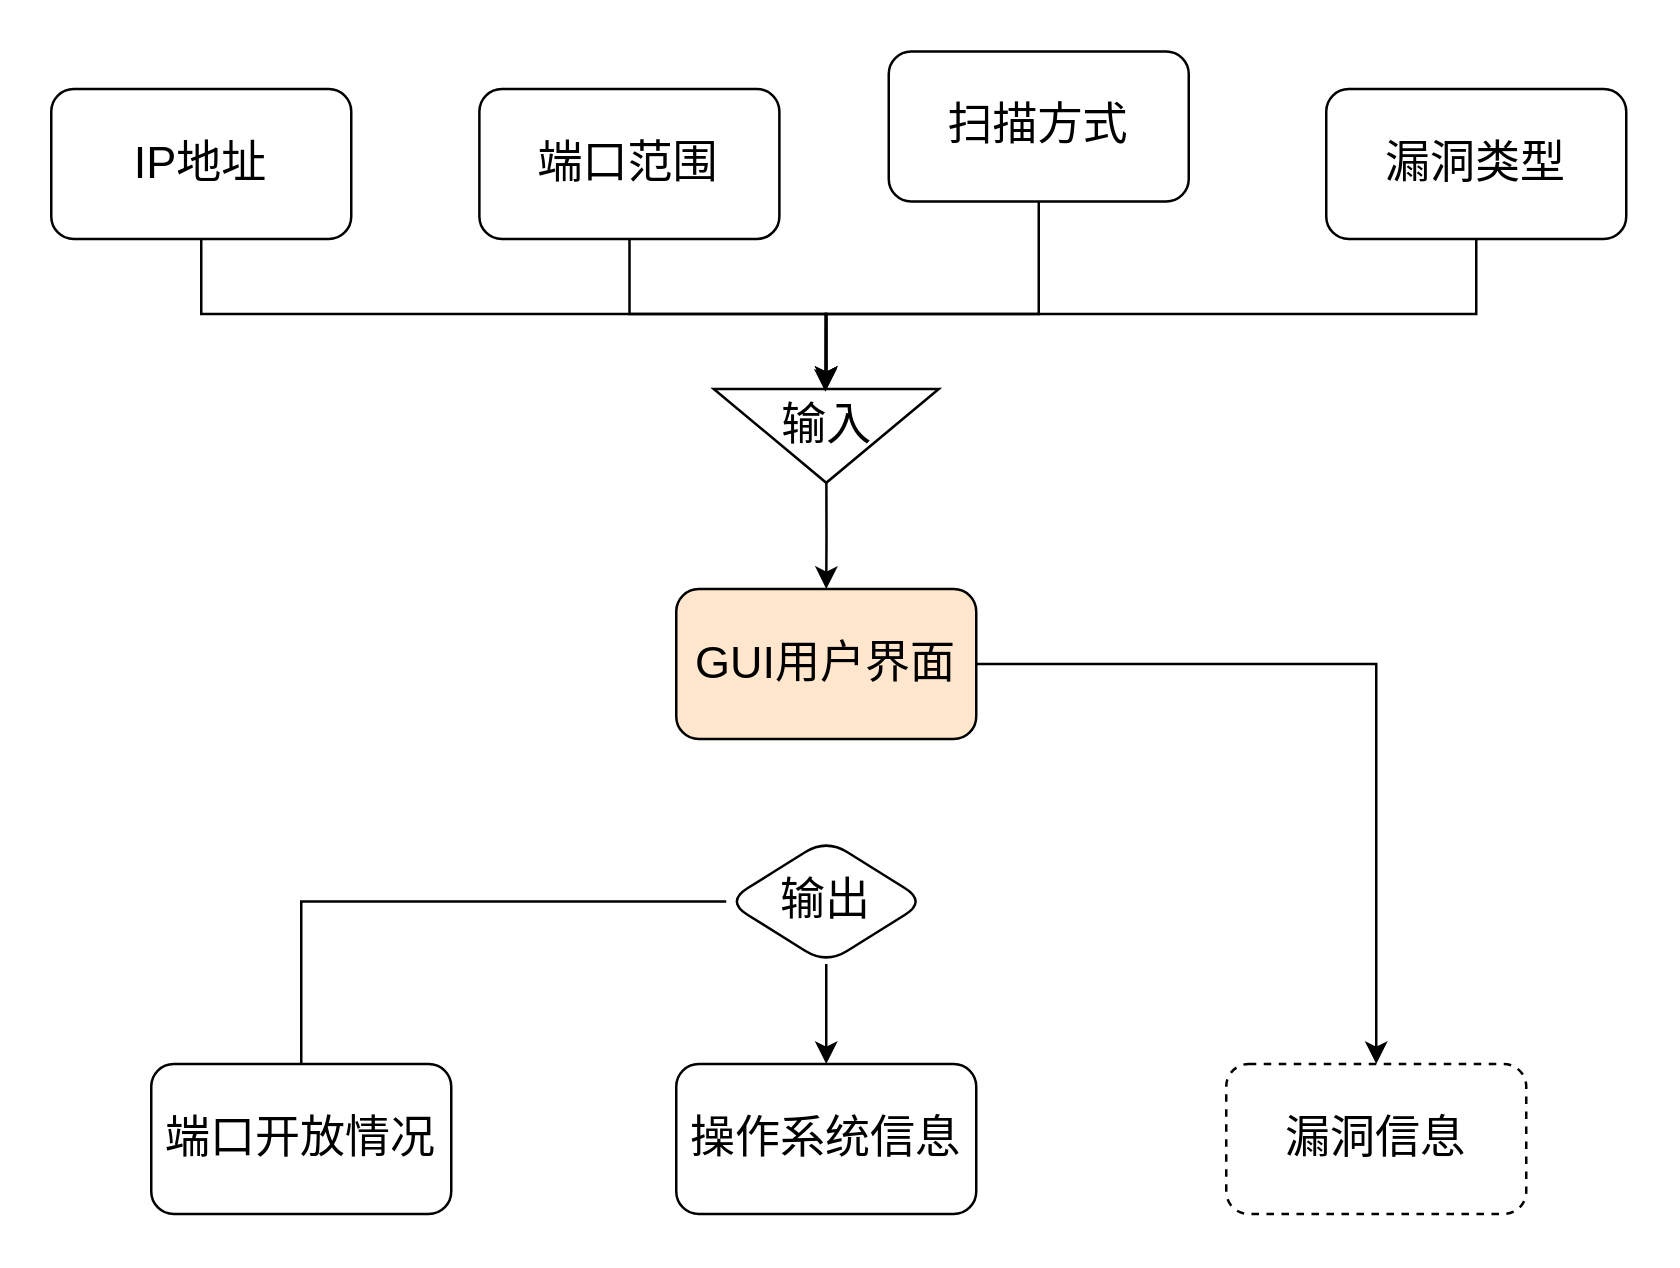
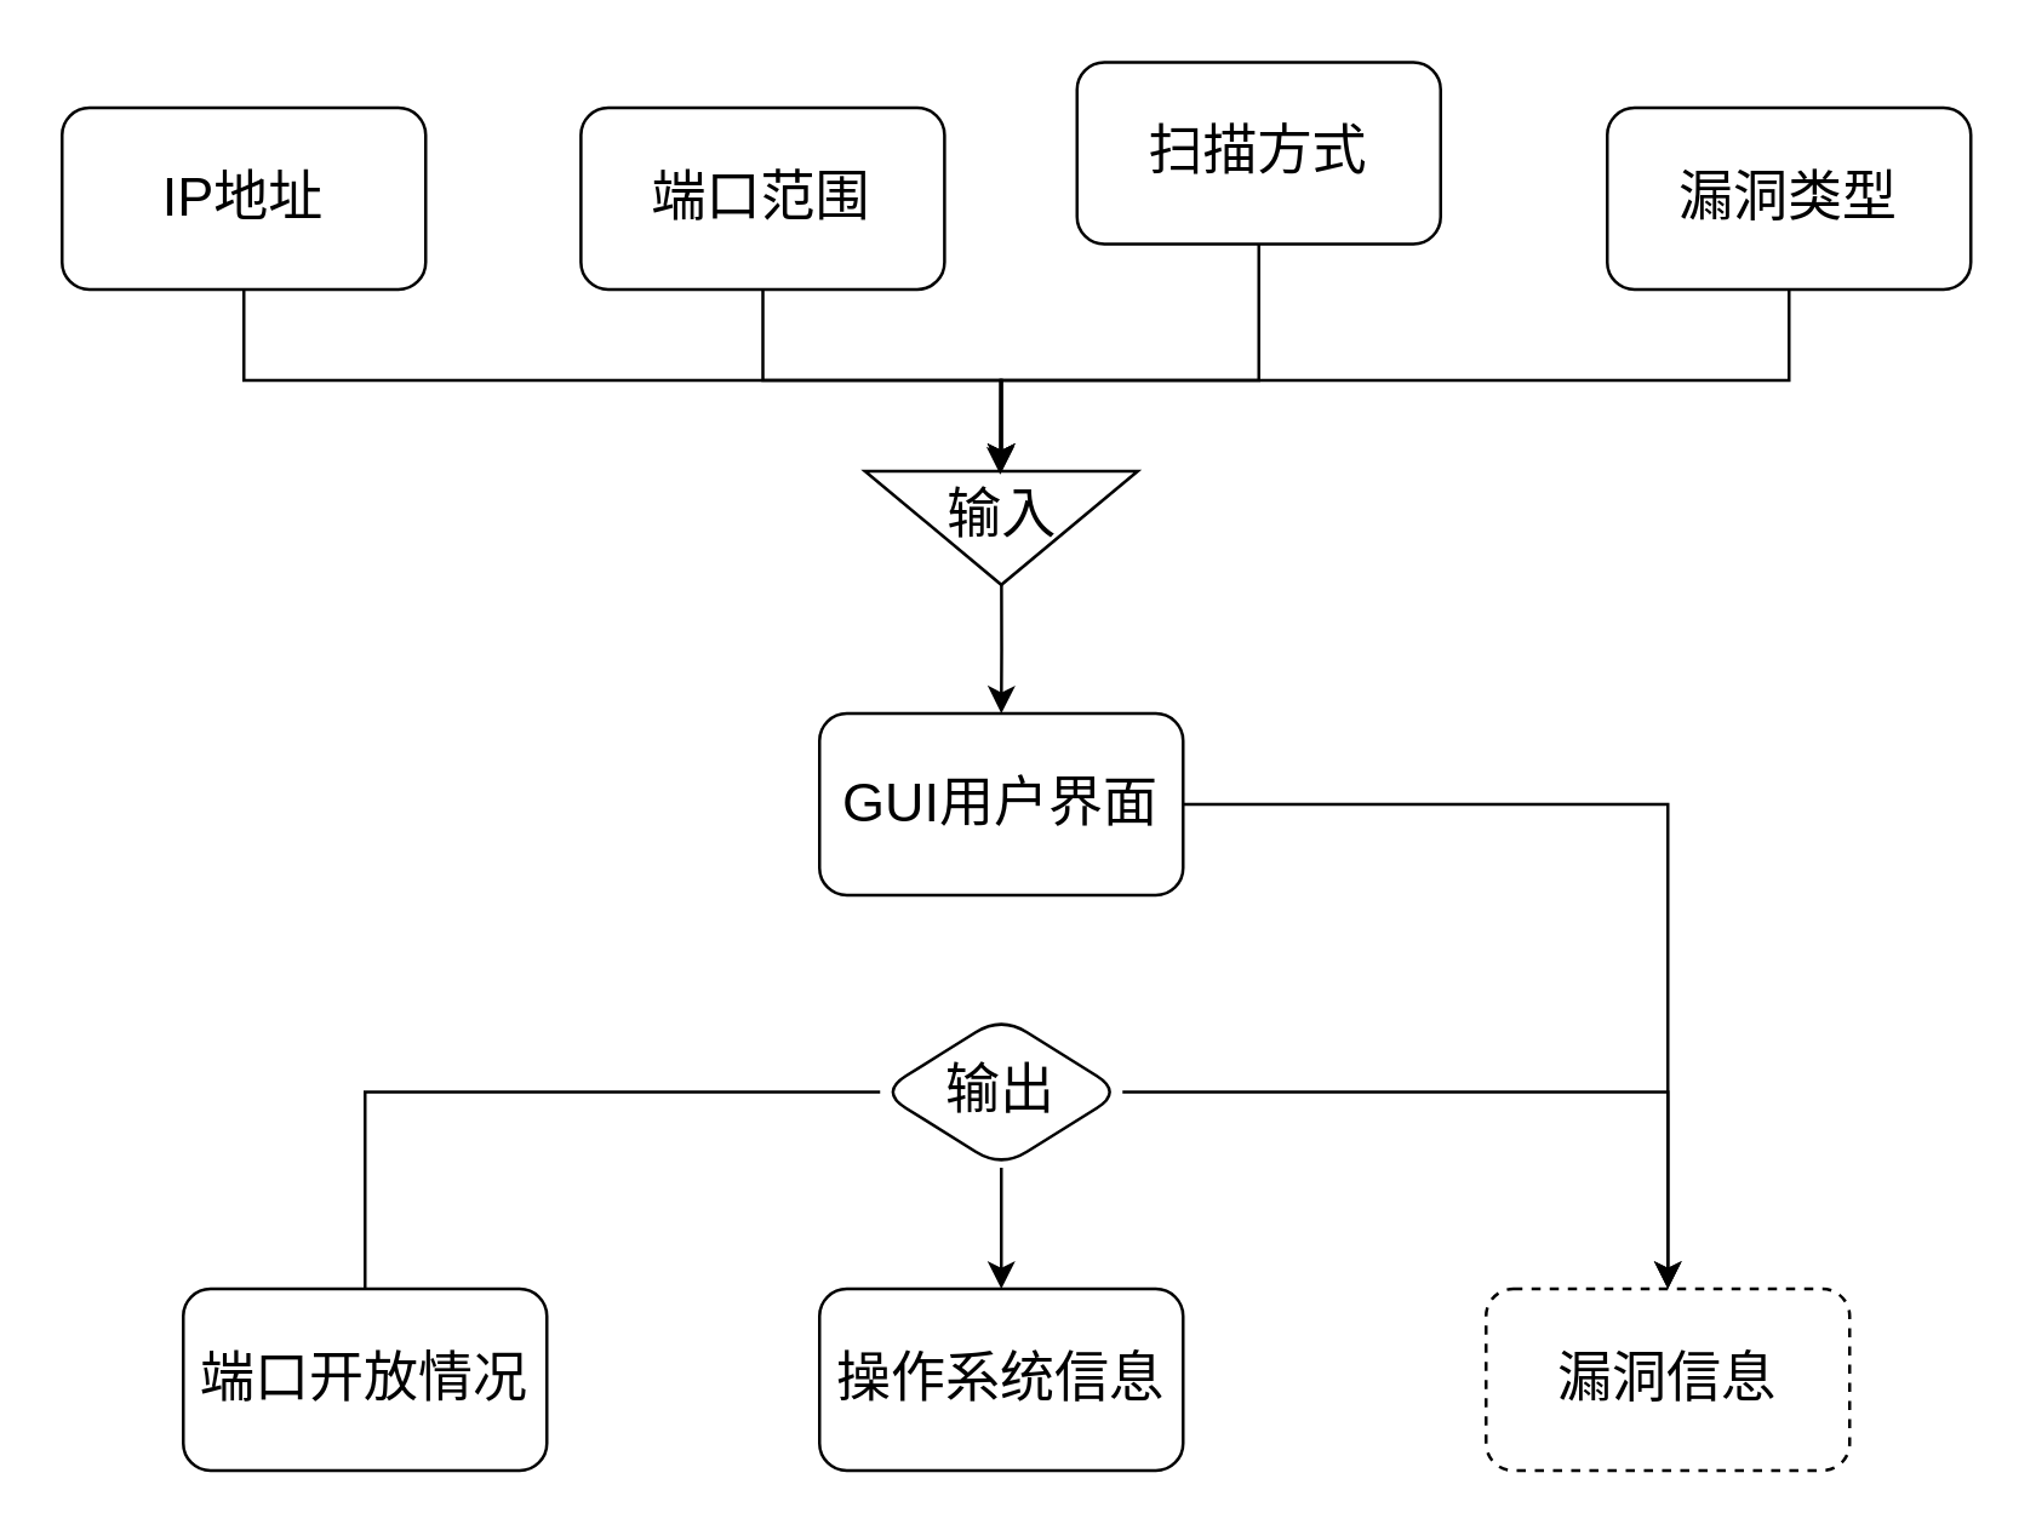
- <mxCell id="3" value="&lt;font style=&quot;font-size: 18px&quot;&gt;GUI用户界面&lt;/font&gt;" style="rounded=1;whiteSpace=wrap;html=1;fillColor=#ffe6cc;" vertex="1" parent="1"><mxGeometry x="270" y="235" width="120" height="60" as="geometry" /></mxCell>
+ <mxCell id="3" value="&lt;font style=&quot;font-size: 18px&quot;&gt;GUI用户界面&lt;/font&gt;" style="rounded=1;whiteSpace=wrap;html=1;" vertex="1" parent="1"><mxGeometry x="270" y="235" width="120" height="60" as="geometry" /></mxCell>
+ <mxCell id="6" value="" style="edgeStyle=orthogonalEdgeStyle;rounded=0;orthogonalLoop=1;jettySize=auto;html=1;fontSize=18;" edge="1" parent="1" source="7" target="10"><mxGeometry relative="1" as="geometry" /></mxCell>
